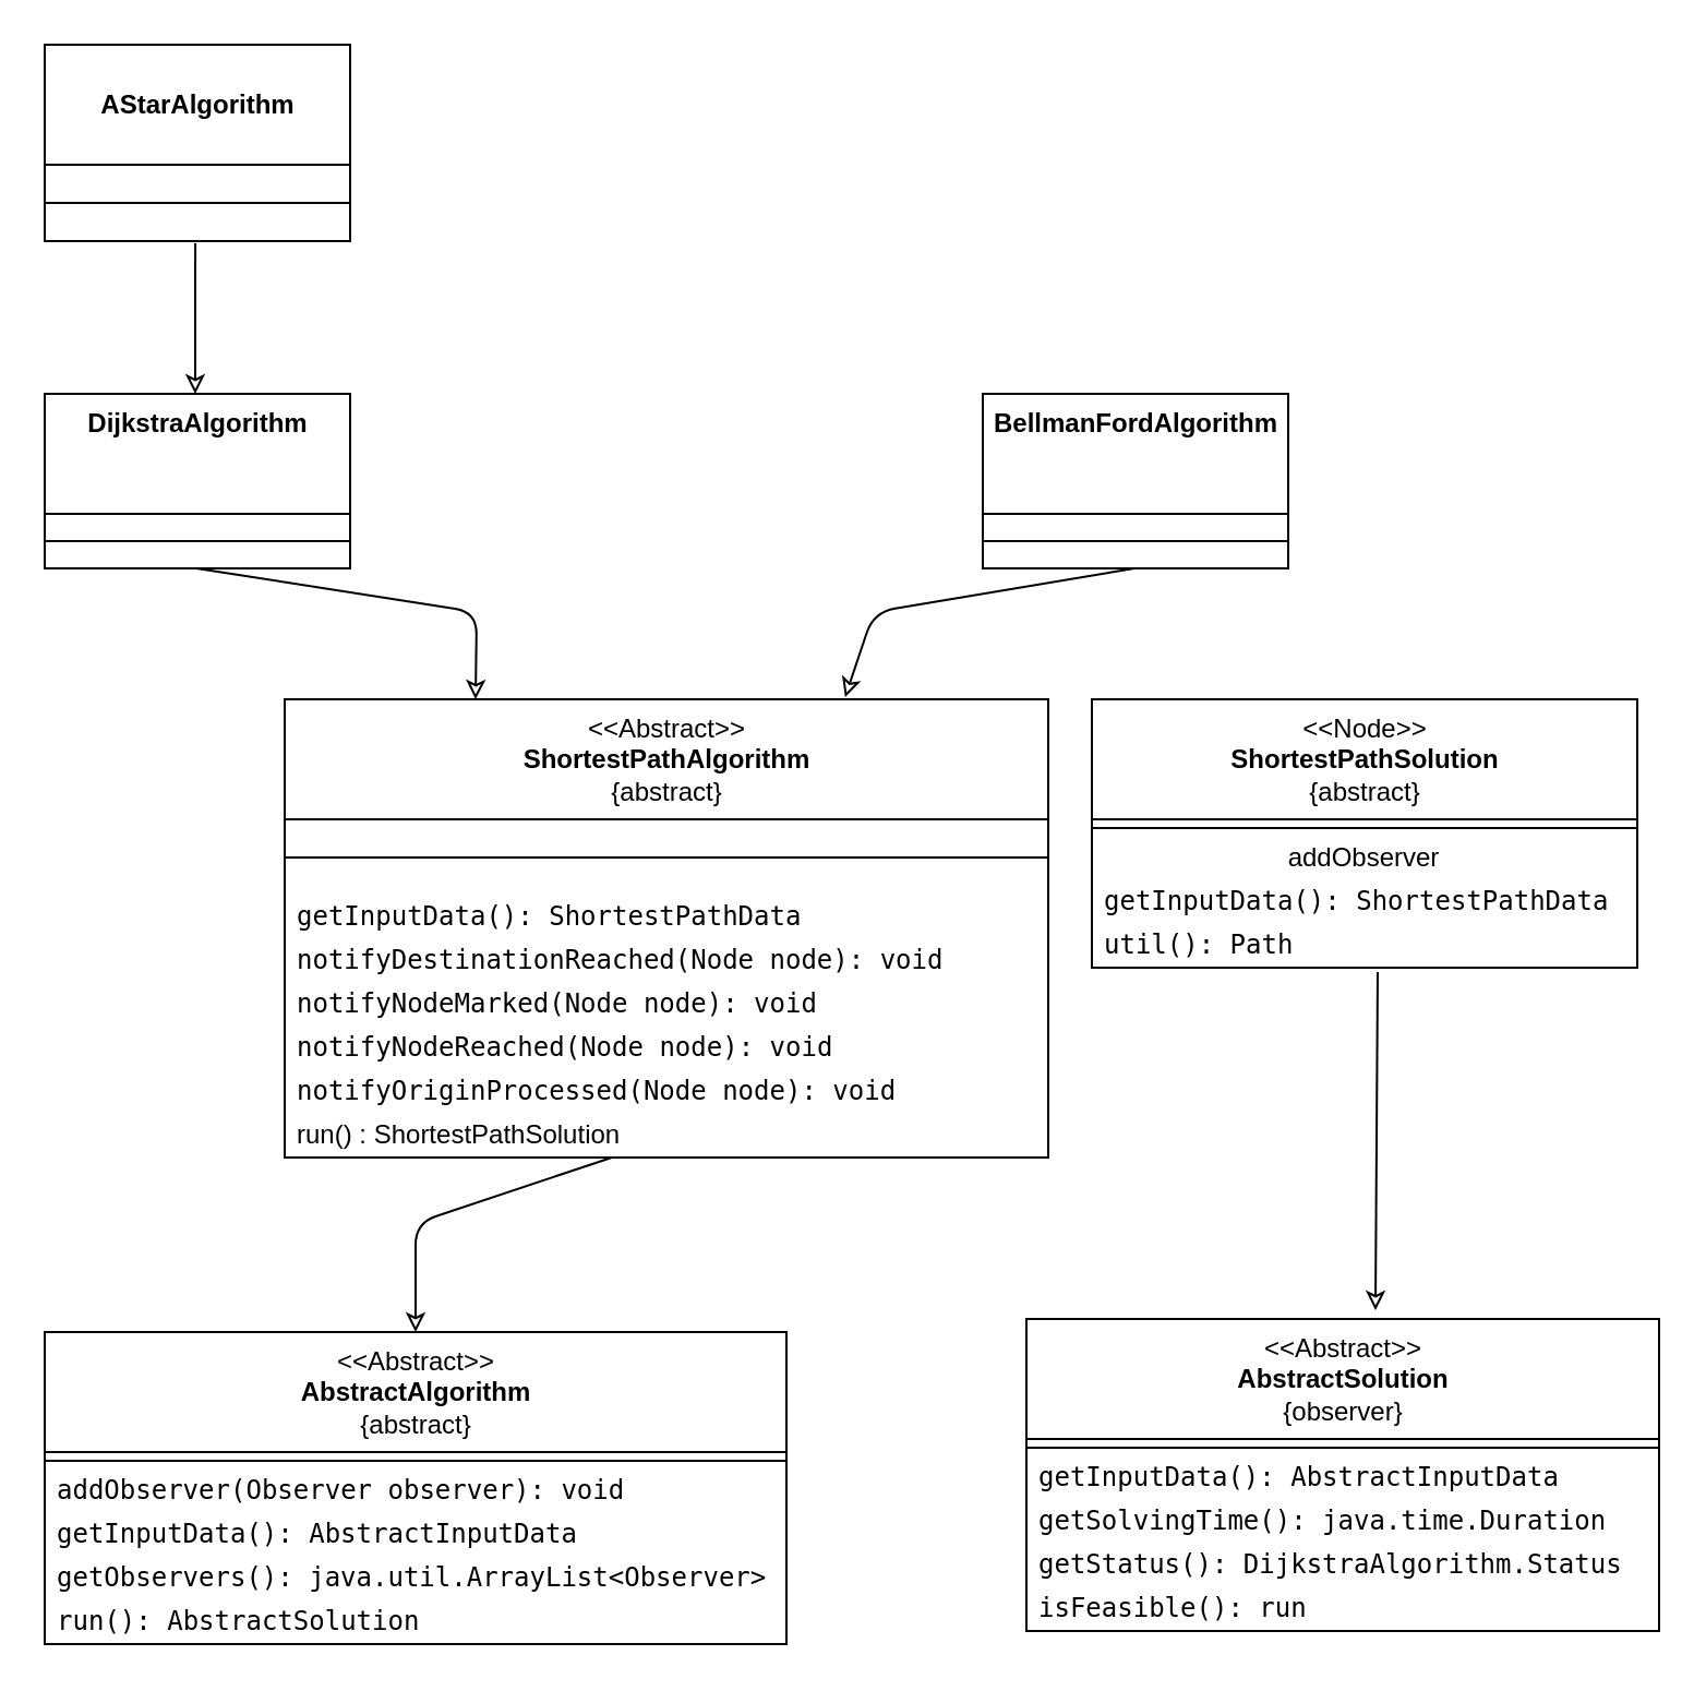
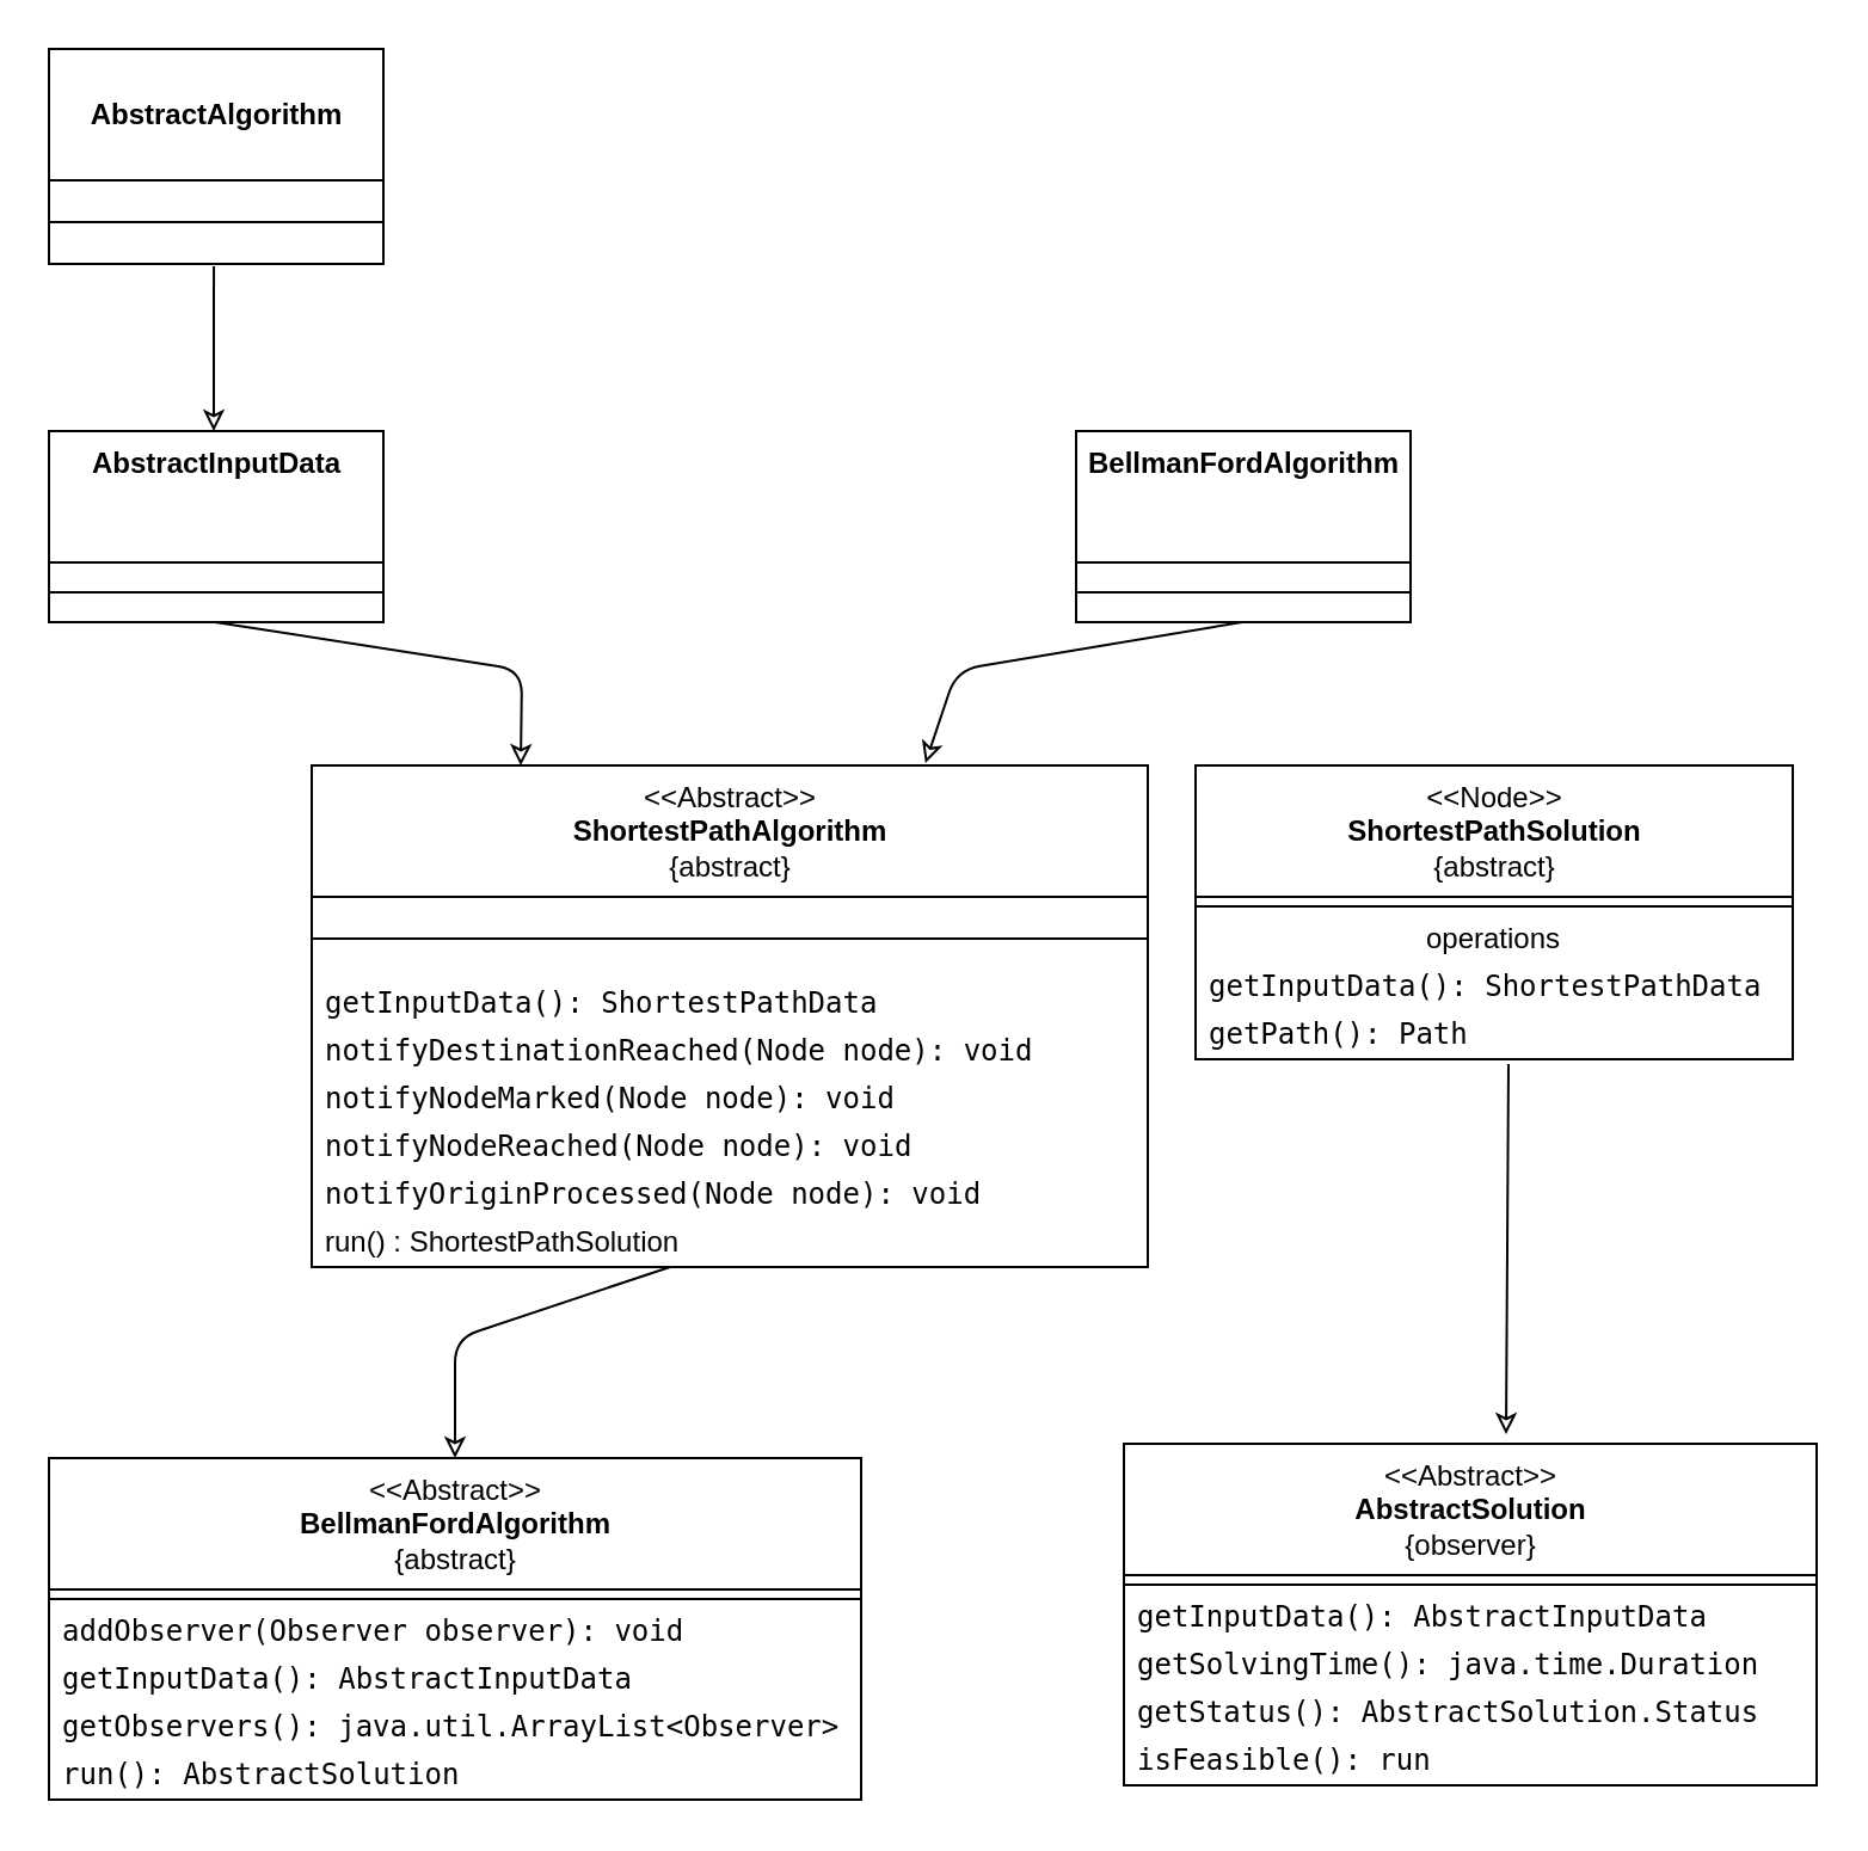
- <mxCell id="2" value="&lt;br&gt;&lt;b&gt;AStarAlgorithm&lt;/b&gt;" style="swimlane;fontStyle=0;align=center;verticalAlign=top;childLayout=stackLayout;horizontal=1;startSize=55;horizontalStack=0;resizeParent=1;resizeParentMax=0;resizeLast=0;collapsible=0;marginBottom=0;html=1;" vertex="1" parent="1"><mxGeometry x="20" y="20" width="140" height="90" as="geometry" /></mxCell>
+ <mxCell id="2" value="&lt;br&gt;&lt;b&gt;AbstractAlgorithm&lt;/b&gt;" style="swimlane;fontStyle=0;align=center;verticalAlign=top;childLayout=stackLayout;horizontal=1;startSize=55;horizontalStack=0;resizeParent=1;resizeParentMax=0;resizeLast=0;collapsible=0;marginBottom=0;html=1;" vertex="1" parent="1"><mxGeometry x="20" y="20" width="140" height="90" as="geometry" /></mxCell>
- <mxCell id="5" value="&lt;b&gt;DijkstraAlgorithm&lt;/b&gt;" style="swimlane;fontStyle=0;align=center;verticalAlign=top;childLayout=stackLayout;horizontal=1;startSize=55;horizontalStack=0;resizeParent=1;resizeParentMax=0;resizeLast=0;collapsible=0;marginBottom=0;html=1;" vertex="1" parent="1"><mxGeometry x="20" y="180" width="140" height="80" as="geometry" /></mxCell>
+ <mxCell id="5" value="&lt;b&gt;AbstractInputData&lt;/b&gt;" style="swimlane;fontStyle=0;align=center;verticalAlign=top;childLayout=stackLayout;horizontal=1;startSize=55;horizontalStack=0;resizeParent=1;resizeParentMax=0;resizeLast=0;collapsible=0;marginBottom=0;html=1;" vertex="1" parent="1"><mxGeometry x="20" y="180" width="140" height="80" as="geometry" /></mxCell>
- <mxCell id="22" value="addObserver" style="text;html=1;strokeColor=none;fillColor=none;align=center;verticalAlign=middle;spacingLeft=4;spacingRight=4;overflow=hidden;rotatable=0;points=[[0,0.5],[1,0.5]];portConstraint=eastwest;" vertex="1" parent="20"><mxGeometry y="63" width="250" height="20" as="geometry" /></mxCell>
+ <mxCell id="22" value="operations" style="text;html=1;strokeColor=none;fillColor=none;align=center;verticalAlign=middle;spacingLeft=4;spacingRight=4;overflow=hidden;rotatable=0;points=[[0,0.5],[1,0.5]];portConstraint=eastwest;" vertex="1" parent="20"><mxGeometry y="63" width="250" height="20" as="geometry" /></mxCell>
- <mxCell id="24" value="&lt;code&gt;&lt;span class=&quot;memberNameLink&quot;&gt;&lt;a&gt;util&lt;/a&gt;&lt;/span&gt;(): Path&lt;br&gt;&lt;/code&gt;" style="text;html=1;strokeColor=none;fillColor=none;align=left;verticalAlign=middle;spacingLeft=4;spacingRight=4;overflow=hidden;rotatable=0;points=[[0,0.5],[1,0.5]];portConstraint=eastwest;" vertex="1" parent="20"><mxGeometry y="103" width="250" height="20" as="geometry" /></mxCell>
+ <mxCell id="24" value="&lt;code&gt;&lt;span class=&quot;memberNameLink&quot;&gt;&lt;a&gt;getPath&lt;/a&gt;&lt;/span&gt;(): Path&lt;br&gt;&lt;/code&gt;" style="text;html=1;strokeColor=none;fillColor=none;align=left;verticalAlign=middle;spacingLeft=4;spacingRight=4;overflow=hidden;rotatable=0;points=[[0,0.5],[1,0.5]];portConstraint=eastwest;" vertex="1" parent="20"><mxGeometry y="103" width="250" height="20" as="geometry" /></mxCell>
- <mxCell id="25" value="&amp;lt;&amp;lt;Abstract&amp;gt;&amp;gt;&lt;br&gt;&lt;b&gt;AbstractAlgorithm&lt;/b&gt;&lt;br&gt;{abstract}" style="swimlane;fontStyle=0;align=center;verticalAlign=top;childLayout=stackLayout;horizontal=1;startSize=55;horizontalStack=0;resizeParent=1;resizeParentMax=0;resizeLast=0;collapsible=0;marginBottom=0;html=1;" vertex="1" parent="1"><mxGeometry x="20" y="610" width="340" height="143" as="geometry" /></mxCell>
+ <mxCell id="25" value="&amp;lt;&amp;lt;Abstract&amp;gt;&amp;gt;&lt;br&gt;&lt;b&gt;BellmanFordAlgorithm&lt;/b&gt;&lt;br&gt;{abstract}" style="swimlane;fontStyle=0;align=center;verticalAlign=top;childLayout=stackLayout;horizontal=1;startSize=55;horizontalStack=0;resizeParent=1;resizeParentMax=0;resizeLast=0;collapsible=0;marginBottom=0;html=1;" vertex="1" parent="1"><mxGeometry x="20" y="610" width="340" height="143" as="geometry" /></mxCell>
- <mxCell id="35" value="&lt;code&gt;&lt;span class=&quot;memberNameLink&quot;&gt;&lt;a&gt;getStatus&lt;/a&gt;&lt;/span&gt;(): DijkstraAlgorithm.Status&lt;br&gt;&lt;/code&gt;" style="text;html=1;strokeColor=none;fillColor=none;align=left;verticalAlign=middle;spacingLeft=4;spacingRight=4;overflow=hidden;rotatable=0;points=[[0,0.5],[1,0.5]];portConstraint=eastwest;" vertex="1" parent="31"><mxGeometry y="103" width="290" height="20" as="geometry" /></mxCell>
+ <mxCell id="35" value="&lt;code&gt;&lt;span class=&quot;memberNameLink&quot;&gt;&lt;a&gt;getStatus&lt;/a&gt;&lt;/span&gt;(): AbstractSolution.Status&lt;br&gt;&lt;/code&gt;" style="text;html=1;strokeColor=none;fillColor=none;align=left;verticalAlign=middle;spacingLeft=4;spacingRight=4;overflow=hidden;rotatable=0;points=[[0,0.5],[1,0.5]];portConstraint=eastwest;" vertex="1" parent="31"><mxGeometry y="103" width="290" height="20" as="geometry" /></mxCell>
